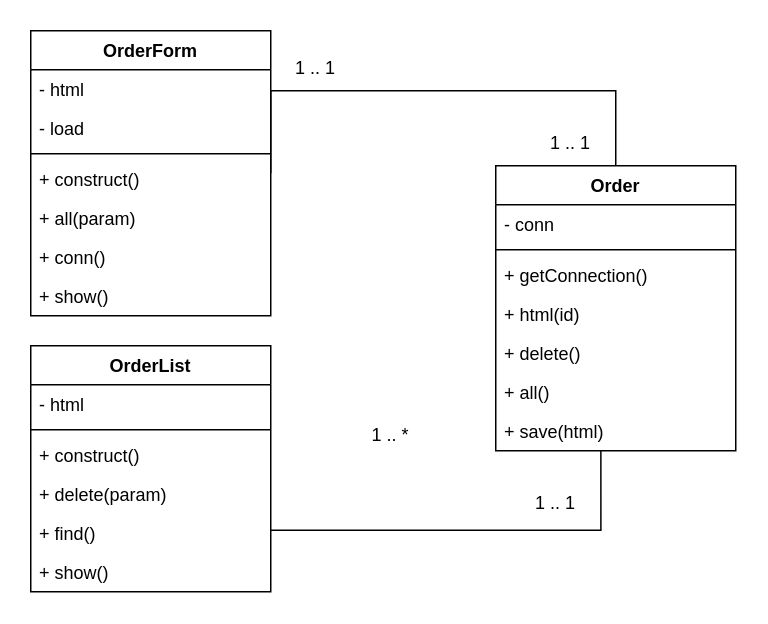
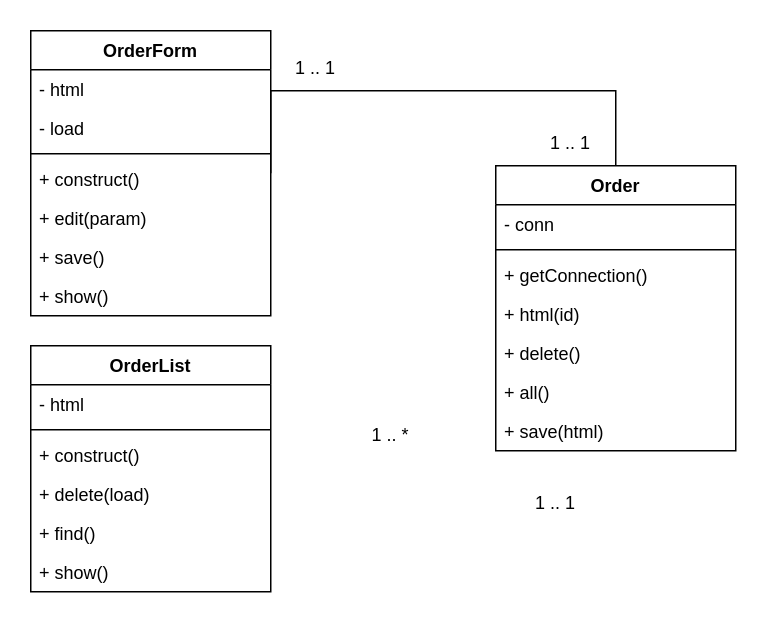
- <mxCell id="14" value="&lt;div&gt;+ all(param)&lt;/div&gt;" style="text;strokeColor=none;fillColor=none;align=left;verticalAlign=top;spacingLeft=4;spacingRight=4;overflow=hidden;rotatable=0;points=[[0,0.5],[1,0.5]];portConstraint=eastwest;whiteSpace=wrap;html=1;" vertex="1" parent="9"><mxGeometry y="112" width="160" height="26" as="geometry" /></mxCell>
+ <mxCell id="14" value="&lt;div&gt;+ edit(param)&lt;/div&gt;" style="text;strokeColor=none;fillColor=none;align=left;verticalAlign=top;spacingLeft=4;spacingRight=4;overflow=hidden;rotatable=0;points=[[0,0.5],[1,0.5]];portConstraint=eastwest;whiteSpace=wrap;html=1;" vertex="1" parent="9"><mxGeometry y="112" width="160" height="26" as="geometry" /></mxCell>
- <mxCell id="15" value="&lt;div&gt;+ conn()&lt;/div&gt;" style="text;strokeColor=none;fillColor=none;align=left;verticalAlign=top;spacingLeft=4;spacingRight=4;overflow=hidden;rotatable=0;points=[[0,0.5],[1,0.5]];portConstraint=eastwest;whiteSpace=wrap;html=1;" vertex="1" parent="9"><mxGeometry y="138" width="160" height="26" as="geometry" /></mxCell>
+ <mxCell id="15" value="&lt;div&gt;+ save()&lt;/div&gt;" style="text;strokeColor=none;fillColor=none;align=left;verticalAlign=top;spacingLeft=4;spacingRight=4;overflow=hidden;rotatable=0;points=[[0,0.5],[1,0.5]];portConstraint=eastwest;whiteSpace=wrap;html=1;" vertex="1" parent="9"><mxGeometry y="138" width="160" height="26" as="geometry" /></mxCell>
- <mxCell id="6" value="&lt;div&gt;+ delete(param)&lt;/div&gt;" style="text;strokeColor=none;fillColor=none;align=left;verticalAlign=top;spacingLeft=4;spacingRight=4;overflow=hidden;rotatable=0;points=[[0,0.5],[1,0.5]];portConstraint=eastwest;whiteSpace=wrap;html=1;" vertex="1" parent="2"><mxGeometry y="86" width="160" height="26" as="geometry" /></mxCell>
+ <mxCell id="6" value="&lt;div&gt;+ delete(load)&lt;/div&gt;" style="text;strokeColor=none;fillColor=none;align=left;verticalAlign=top;spacingLeft=4;spacingRight=4;overflow=hidden;rotatable=0;points=[[0,0.5],[1,0.5]];portConstraint=eastwest;whiteSpace=wrap;html=1;" vertex="1" parent="2"><mxGeometry y="86" width="160" height="26" as="geometry" /></mxCell>
- <mxCell id="26" style="edgeStyle=orthogonalEdgeStyle;rounded=0;orthogonalLoop=1;jettySize=auto;html=1;exitX=1;exitY=0.75;exitDx=0;exitDy=0;entryX=0.438;entryY=1;entryDx=0;entryDy=0;entryPerimeter=0;endArrow=none;endFill=0;" edge="1" parent="1" source="2" target="24"><mxGeometry relative="1" as="geometry" /></mxCell>
